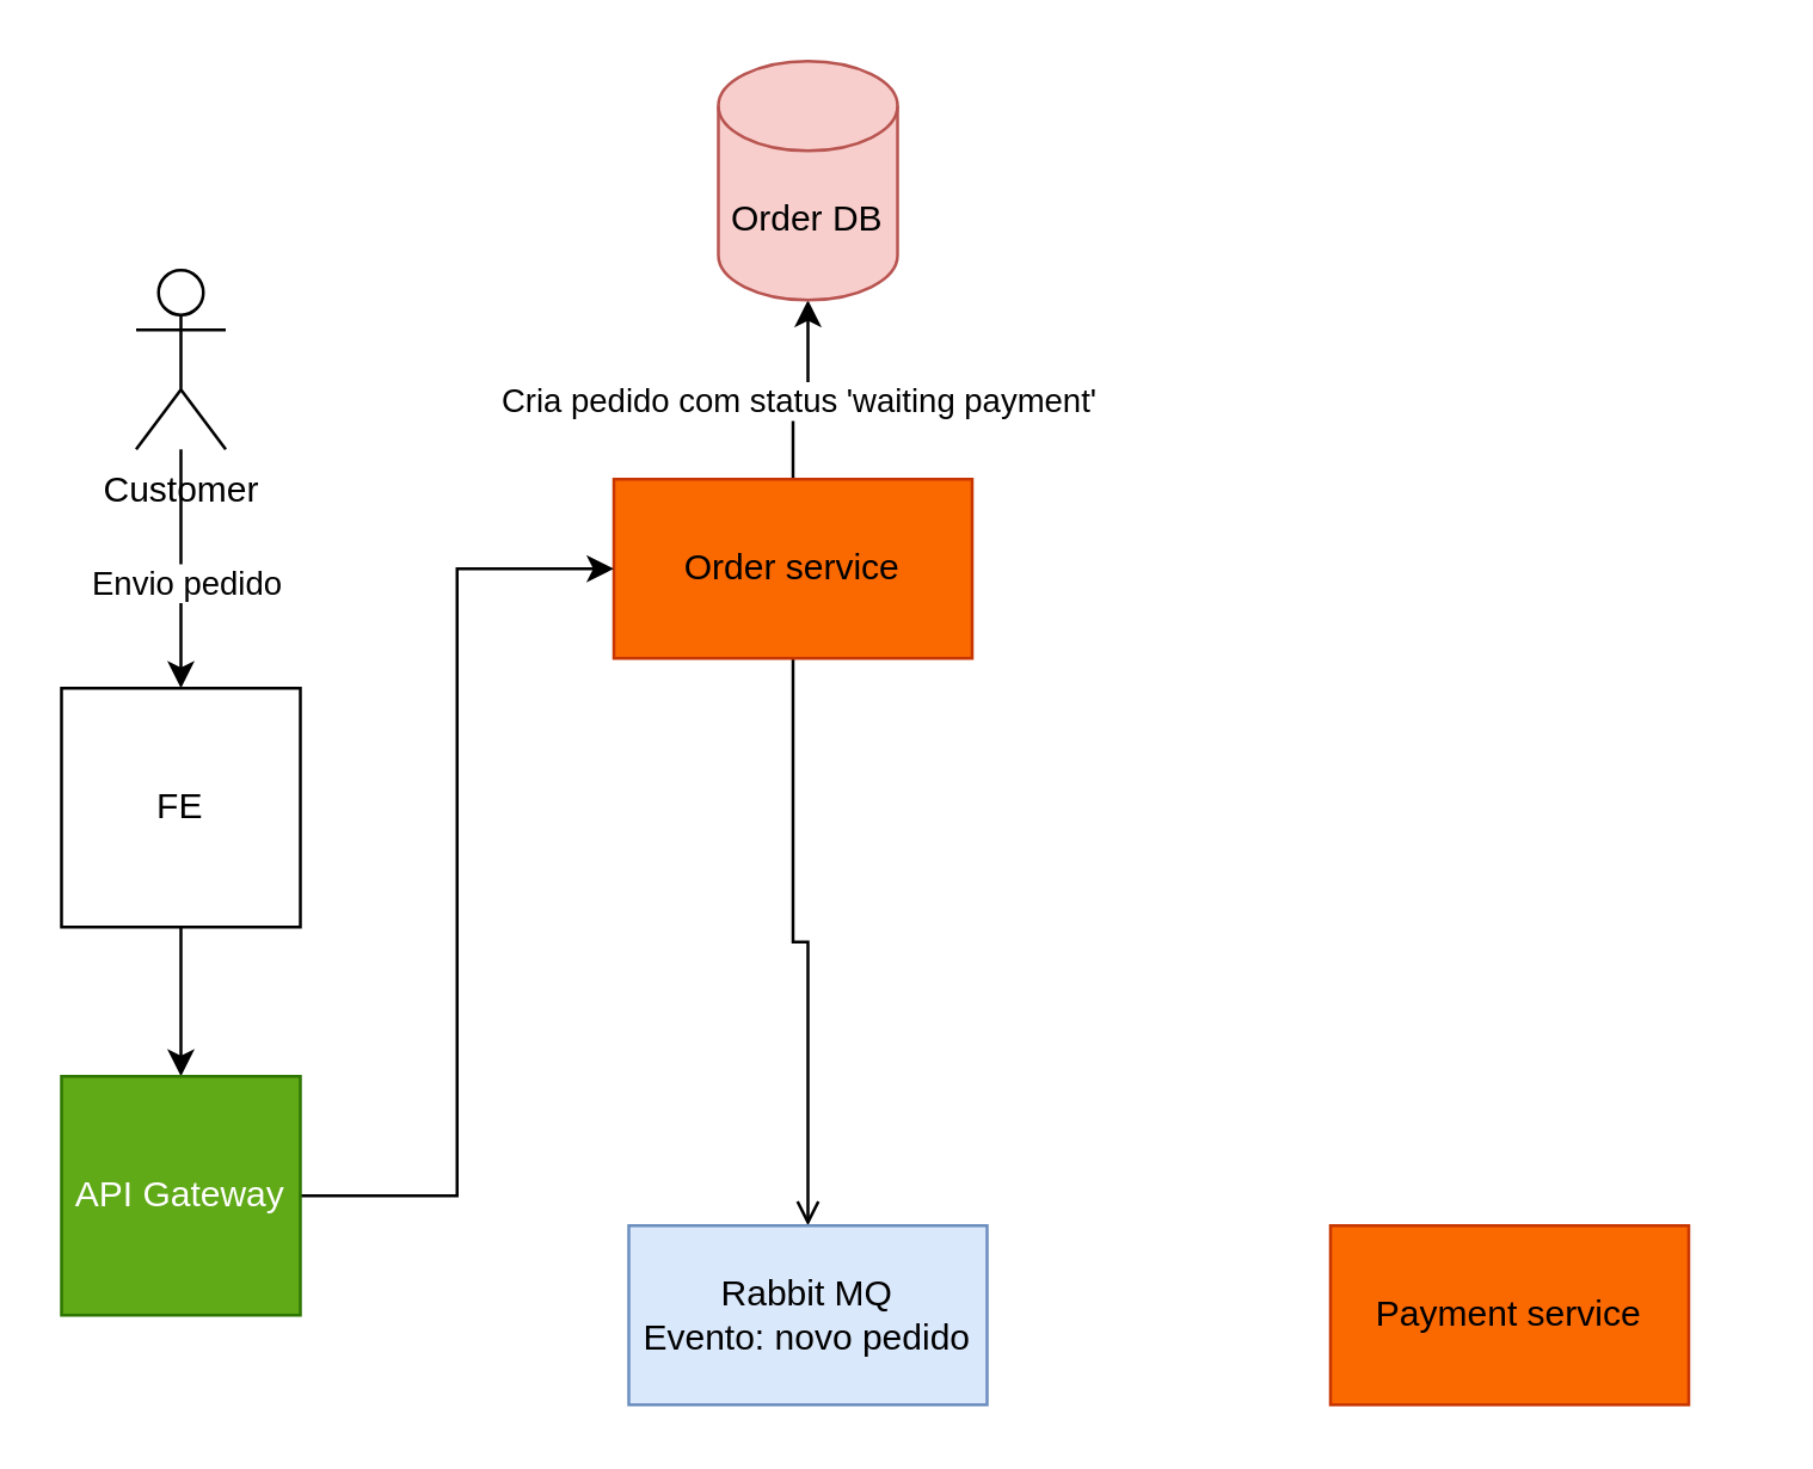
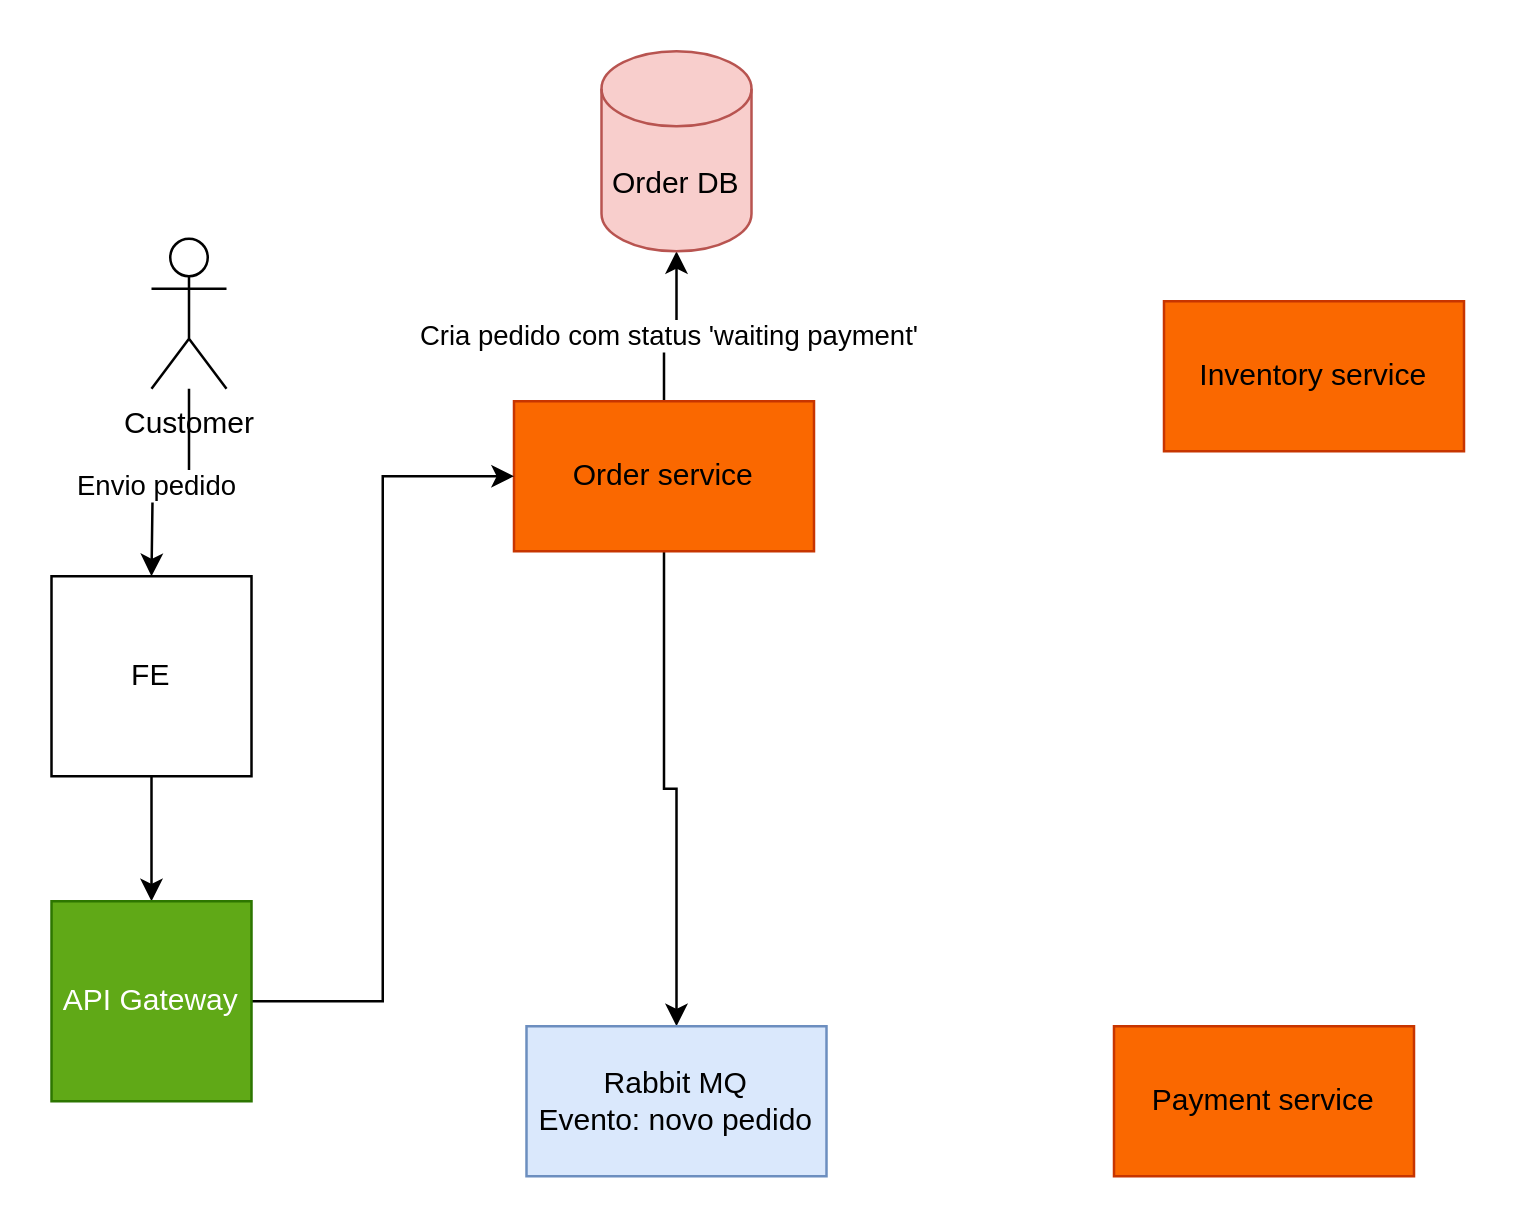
- <mxCell id="10" value="Customer" style="shape=umlActor;verticalLabelPosition=bottom;verticalAlign=top;html=1;outlineConnect=0;" vertex="1" parent="1"><mxGeometry x="45" y="90" width="30" height="60" as="geometry" /></mxCell>
+ <mxCell id="10" value="Customer" style="shape=umlActor;verticalLabelPosition=bottom;verticalAlign=top;html=1;outlineConnect=0;" vertex="1" parent="1"><mxGeometry x="60" y="95" width="30" height="60" as="geometry" /></mxCell>
+ <mxCell id="7" value="Inventory service" style="rounded=0;whiteSpace=wrap;html=1;fillColor=#fa6800;fontColor=#000000;strokeColor=#C73500;" vertex="1" parent="1"><mxGeometry x="465" y="120" width="120" height="60" as="geometry" /></mxCell>
- <mxCell id="4" style="edgeStyle=orthogonalEdgeStyle;rounded=0;orthogonalLoop=1;jettySize=auto;html=1;entryX=0.5;entryY=0;entryDx=0;entryDy=0;endArrow=open;" edge="1" parent="1" source="5" target="16"><mxGeometry relative="1" as="geometry" /></mxCell>
+ <mxCell id="4" style="edgeStyle=orthogonalEdgeStyle;rounded=0;orthogonalLoop=1;jettySize=auto;html=1;entryX=0.5;entryY=0;entryDx=0;entryDy=0;" edge="1" parent="1" source="5" target="16"><mxGeometry relative="1" as="geometry" /></mxCell>
